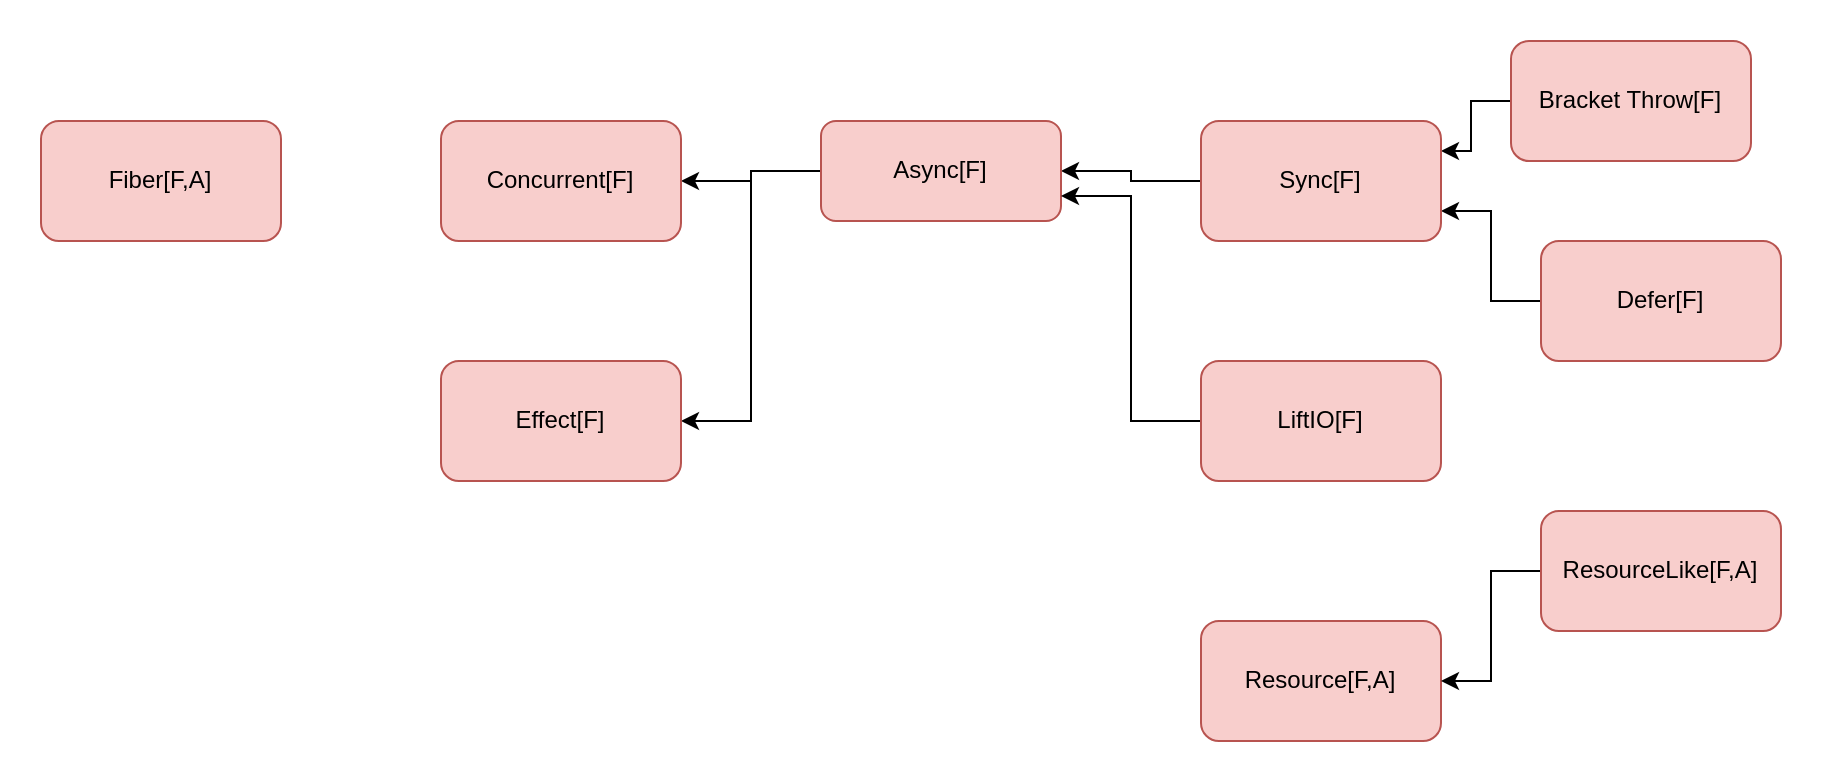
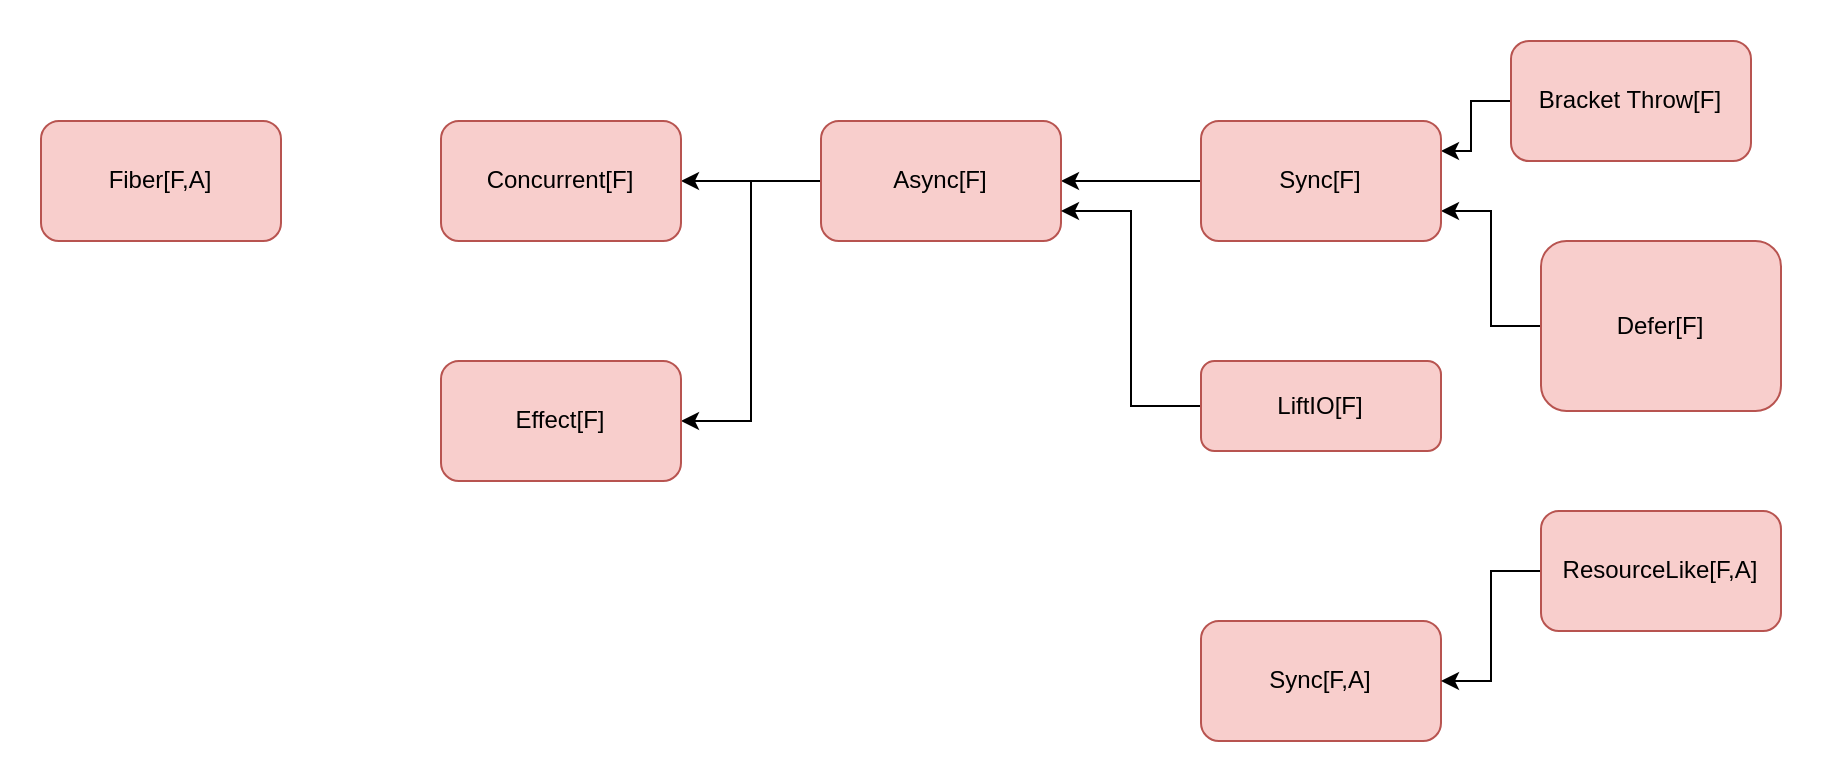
- <mxCell id="10" value="Async[F]" style="rounded=1;whiteSpace=wrap;html=1;fillColor=#f8cecc;strokeColor=#b85450;" vertex="1" parent="1"><mxGeometry x="410" y="60" width="120" height="50" as="geometry" /></mxCell>
+ <mxCell id="10" value="Async[F]" style="rounded=1;whiteSpace=wrap;html=1;fillColor=#f8cecc;strokeColor=#b85450;" vertex="1" parent="1"><mxGeometry x="410" y="60" width="120" height="60" as="geometry" /></mxCell>
- <mxCell id="3" value="Defer[F]" style="rounded=1;whiteSpace=wrap;html=1;fillColor=#f8cecc;strokeColor=#b85450;" vertex="1" parent="1"><mxGeometry x="770" y="120" width="120" height="60" as="geometry" /></mxCell>
+ <mxCell id="3" value="Defer[F]" style="rounded=1;whiteSpace=wrap;html=1;fillColor=#f8cecc;strokeColor=#b85450;" vertex="1" parent="1"><mxGeometry x="770" y="120" width="120" height="85" as="geometry" /></mxCell>
- <mxCell id="12" value="LiftIO[F]" style="rounded=1;whiteSpace=wrap;html=1;fillColor=#f8cecc;strokeColor=#b85450;" vertex="1" parent="1"><mxGeometry x="600" y="180" width="120" height="60" as="geometry" /></mxCell>
+ <mxCell id="12" value="LiftIO[F]" style="rounded=1;whiteSpace=wrap;html=1;fillColor=#f8cecc;strokeColor=#b85450;" vertex="1" parent="1"><mxGeometry x="600" y="180" width="120" height="45" as="geometry" /></mxCell>
- <mxCell id="16" value="Resource[F,A]" style="rounded=1;whiteSpace=wrap;html=1;fillColor=#f8cecc;strokeColor=#b85450;" vertex="1" parent="1"><mxGeometry x="600" y="310" width="120" height="60" as="geometry" /></mxCell>
+ <mxCell id="16" value="Sync[F,A]" style="rounded=1;whiteSpace=wrap;html=1;fillColor=#f8cecc;strokeColor=#b85450;" vertex="1" parent="1"><mxGeometry x="600" y="310" width="120" height="60" as="geometry" /></mxCell>
